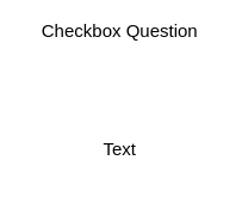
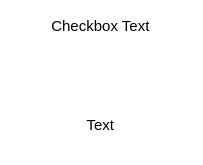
- <mxCell id="2" value="Checkbox Question" style="text;html=1;strokeColor=none;fillColor=none;align=center;verticalAlign=middle;whiteSpace=wrap;rounded=0;" vertex="1" parent="1"><mxGeometry x="20" y="20" width="120" as="geometry" /></mxCell>
+ <mxCell id="2" value="Checkbox Text" style="text;html=1;strokeColor=none;fillColor=none;align=center;verticalAlign=middle;whiteSpace=wrap;rounded=0;" vertex="1" parent="1"><mxGeometry x="20" y="20" width="120" as="geometry" /></mxCell>
